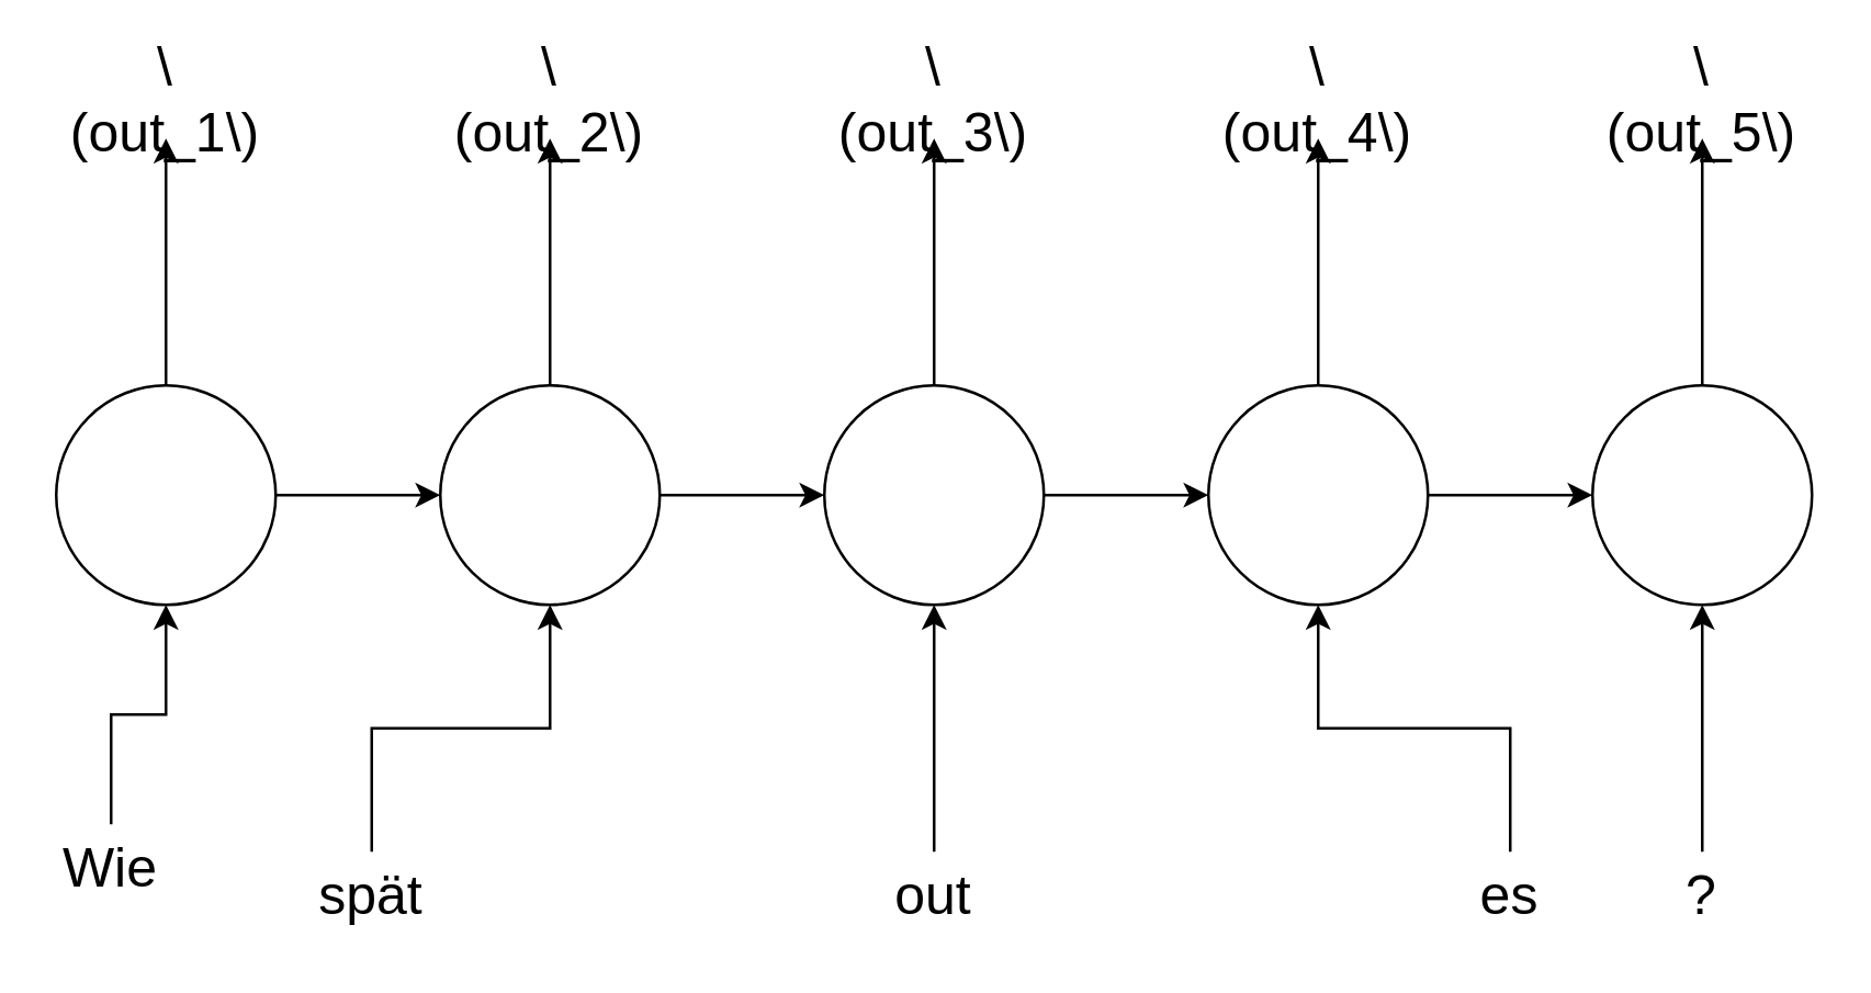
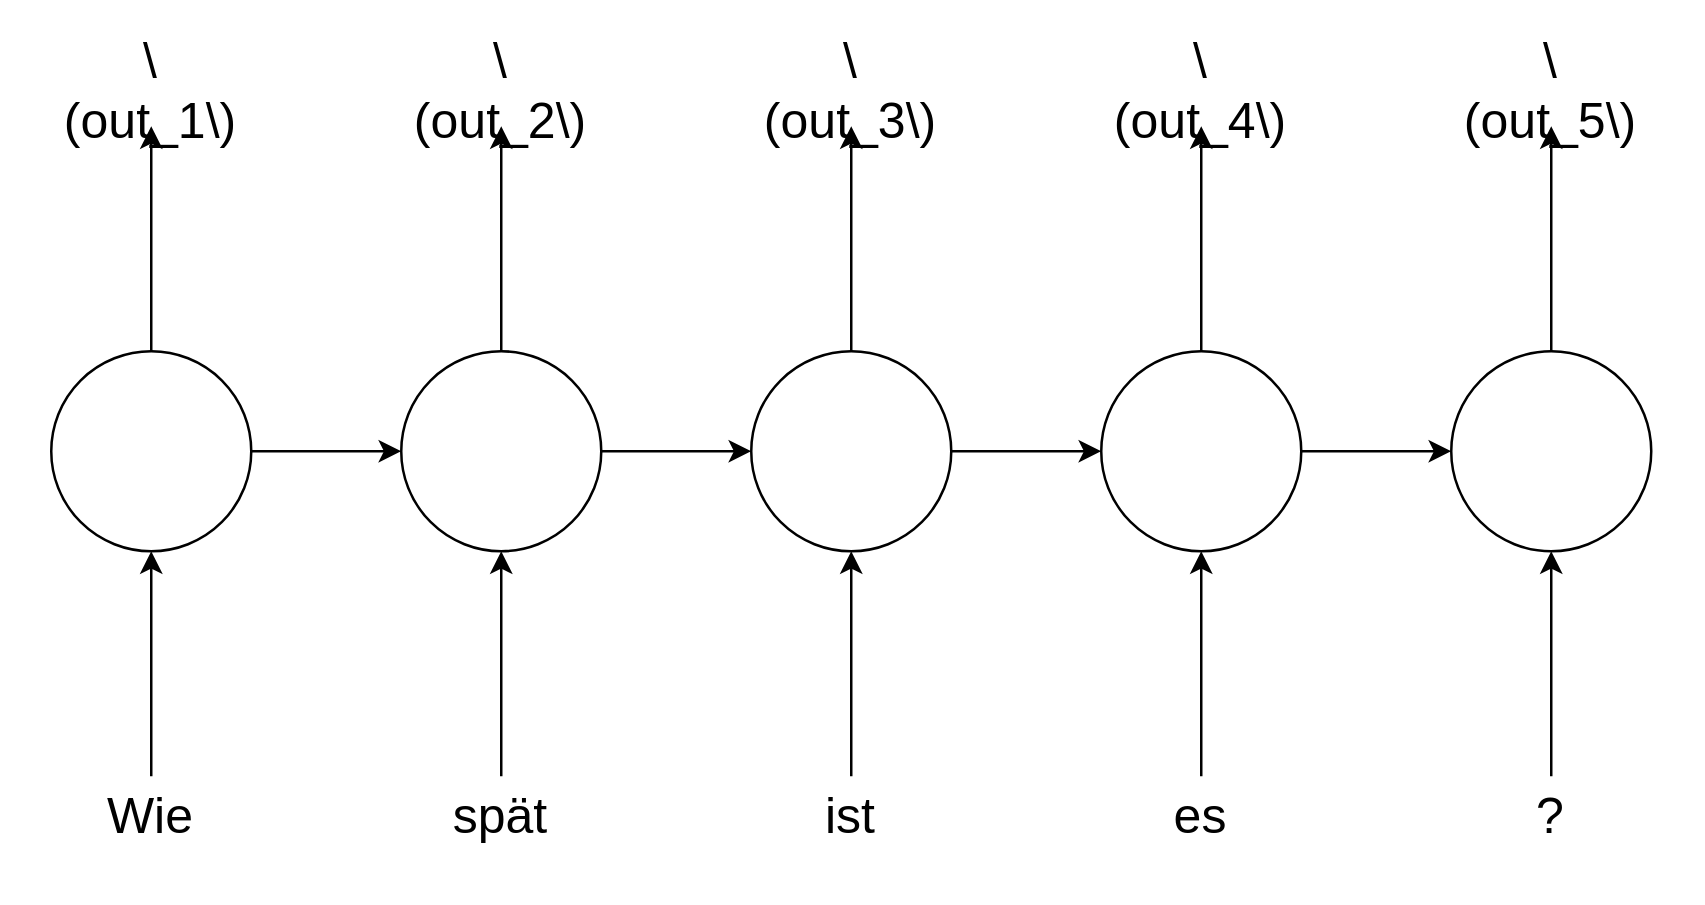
- <mxCell id="6" value="&lt;font style=&quot;font-size: 20px;&quot;&gt;Wie&lt;/font&gt;" style="text;html=1;strokeColor=none;fillColor=none;align=center;verticalAlign=middle;whiteSpace=wrap;rounded=0;" vertex="1" parent="1"><mxGeometry x="10" y="300" width="60" height="30" as="geometry" /></mxCell>
+ <mxCell id="6" value="&lt;font style=&quot;font-size: 20px;&quot;&gt;Wie&lt;/font&gt;" style="text;html=1;strokeColor=none;fillColor=none;align=center;verticalAlign=middle;whiteSpace=wrap;rounded=0;" vertex="1" parent="1"><mxGeometry x="30" y="310" width="60" height="30" as="geometry" /></mxCell>
- <mxCell id="11" value="&lt;font style=&quot;font-size: 20px;&quot;&gt;spät&lt;/font&gt;" style="text;html=1;strokeColor=none;fillColor=none;align=center;verticalAlign=middle;whiteSpace=wrap;rounded=0;" vertex="1" parent="1"><mxGeometry x="105" y="310" width="60" height="30" as="geometry" /></mxCell>
+ <mxCell id="11" value="&lt;font style=&quot;font-size: 20px;&quot;&gt;spät&lt;/font&gt;" style="text;html=1;strokeColor=none;fillColor=none;align=center;verticalAlign=middle;whiteSpace=wrap;rounded=0;" vertex="1" parent="1"><mxGeometry x="170" y="310" width="60" height="30" as="geometry" /></mxCell>
- <mxCell id="16" value="&lt;font style=&quot;font-size: 20px;&quot;&gt;out&lt;/font&gt;" style="text;html=1;strokeColor=none;fillColor=none;align=center;verticalAlign=middle;whiteSpace=wrap;rounded=0;" vertex="1" parent="1"><mxGeometry x="310" y="310" width="60" height="30" as="geometry" /></mxCell>
+ <mxCell id="16" value="&lt;font style=&quot;font-size: 20px;&quot;&gt;ist&lt;/font&gt;" style="text;html=1;strokeColor=none;fillColor=none;align=center;verticalAlign=middle;whiteSpace=wrap;rounded=0;" vertex="1" parent="1"><mxGeometry x="310" y="310" width="60" height="30" as="geometry" /></mxCell>
- <mxCell id="21" value="&lt;font style=&quot;font-size: 20px;&quot;&gt;es&lt;/font&gt;" style="text;html=1;strokeColor=none;fillColor=none;align=center;verticalAlign=middle;whiteSpace=wrap;rounded=0;" vertex="1" parent="1"><mxGeometry x="520" y="310" width="60" height="30" as="geometry" /></mxCell>
+ <mxCell id="21" value="&lt;font style=&quot;font-size: 20px;&quot;&gt;es&lt;/font&gt;" style="text;html=1;strokeColor=none;fillColor=none;align=center;verticalAlign=middle;whiteSpace=wrap;rounded=0;" vertex="1" parent="1"><mxGeometry x="450" y="310" width="60" height="30" as="geometry" /></mxCell>
